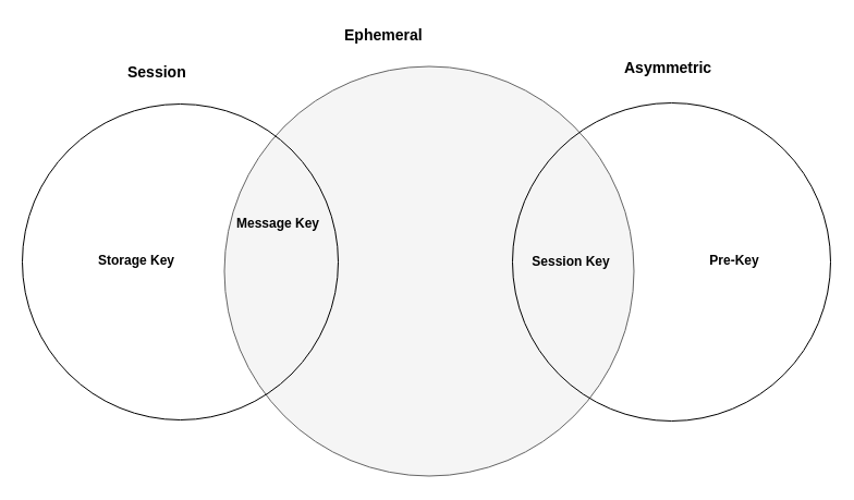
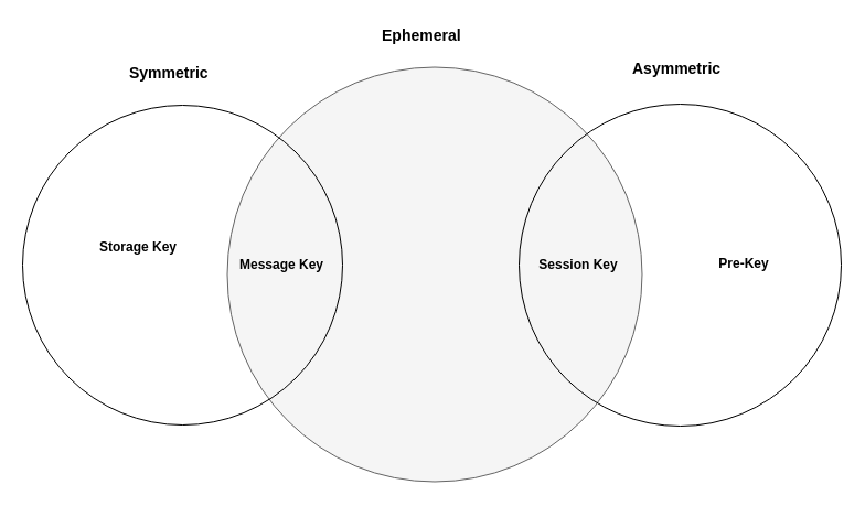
- <mxCell id="12" value="&lt;b&gt;&lt;font style=&quot;font-size: 14px&quot;&gt;Ephemeral&lt;/font&gt;&lt;/b&gt;" style="text;html=1;resizable=0;points=[];autosize=1;align=left;verticalAlign=top;spacingTop=-4;strokeWidth=16;" parent="1" vertex="1"><mxGeometry x="313.5" y="20.5" width="100" height="20" as="geometry" /></mxCell>
+ <mxCell id="12" value="&lt;b&gt;&lt;font style=&quot;font-size: 14px&quot;&gt;Ephemeral&lt;/font&gt;&lt;/b&gt;" style="text;html=1;resizable=0;points=[];autosize=1;align=left;verticalAlign=top;spacingTop=-4;strokeWidth=16;" parent="1" vertex="1"><mxGeometry x="343.5" y="20.5" width="100" height="20" as="geometry" /></mxCell>
- <mxCell id="11" value="&lt;h3 style=&quot;font-size: 14px&quot;&gt;&lt;font style=&quot;font-size: 14px&quot;&gt;Session&lt;/font&gt;&lt;/h3&gt;" style="text;html=1;resizable=0;points=[];autosize=1;align=left;verticalAlign=top;spacingTop=-4;strokeWidth=13;" parent="1" vertex="1"><mxGeometry x="115" y="40.5" width="100" height="40" as="geometry" /></mxCell>
+ <mxCell id="11" value="&lt;h3 style=&quot;font-size: 14px&quot;&gt;&lt;font style=&quot;font-size: 14px&quot;&gt;Symmetric&lt;/font&gt;&lt;/h3&gt;" style="text;html=1;resizable=0;points=[];autosize=1;align=left;verticalAlign=top;spacingTop=-4;strokeWidth=13;" parent="1" vertex="1"><mxGeometry x="115" y="40.5" width="100" height="40" as="geometry" /></mxCell>
- <mxCell id="9" value="Message Key" style="text;html=1;strokeColor=none;fillColor=none;align=center;verticalAlign=middle;whiteSpace=wrap;rounded=0;fontStyle=1" parent="1" vertex="1"><mxGeometry x="210" y="195" width="90" height="20" as="geometry" /></mxCell>
+ <mxCell id="9" value="Message Key" style="text;html=1;strokeColor=none;fillColor=none;align=center;verticalAlign=middle;whiteSpace=wrap;rounded=0;fontStyle=1" parent="1" vertex="1"><mxGeometry x="210" y="230" width="90" height="20" as="geometry" /></mxCell>
- <mxCell id="10" value="Storage Key" style="text;html=1;strokeColor=none;fillColor=none;align=center;verticalAlign=middle;whiteSpace=wrap;rounded=0;fontStyle=1" parent="1" vertex="1"><mxGeometry x="70" y="228.5" width="110" height="20" as="geometry" /></mxCell>
+ <mxCell id="10" value="Storage Key" style="text;html=1;strokeColor=none;fillColor=none;align=center;verticalAlign=middle;whiteSpace=wrap;rounded=0;fontStyle=1" parent="1" vertex="1"><mxGeometry x="70" y="213.5" width="110" height="20" as="geometry" /></mxCell>
